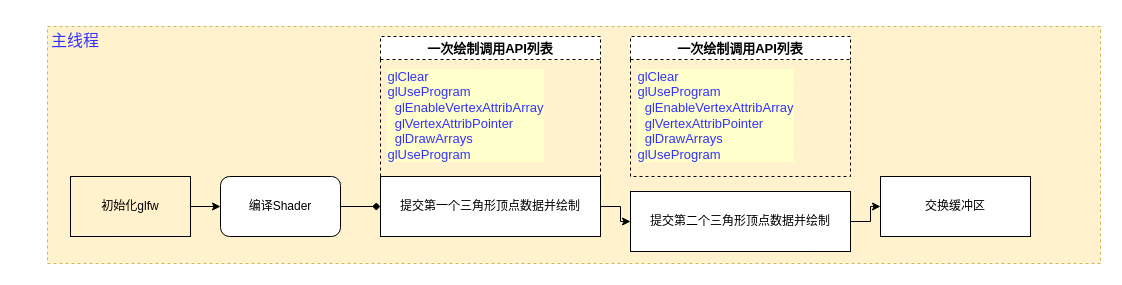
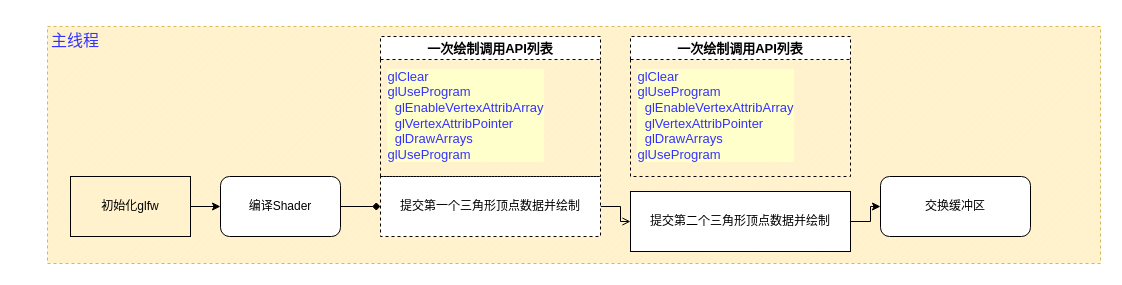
- <mxCell id="4" value="提交第一个三角形顶点数据并绘制" style="rounded=0;whiteSpace=wrap;html=1;" parent="1" vertex="1"><mxGeometry x="380" y="176" width="220" height="60" as="geometry" /></mxCell>
+ <mxCell id="4" value="提交第一个三角形顶点数据并绘制" style="rounded=0;whiteSpace=wrap;html=1;dashed=1;" parent="1" vertex="1"><mxGeometry x="380" y="176" width="220" height="60" as="geometry" /></mxCell>
- <mxCell id="11" value="交换缓冲区" style="rounded=0;whiteSpace=wrap;html=1;" parent="1" vertex="1"><mxGeometry x="880" y="176" width="150" height="60" as="geometry" /></mxCell>
+ <mxCell id="11" value="交换缓冲区" style="whiteSpace=wrap;html=1;rounded=1;" parent="1" vertex="1"><mxGeometry x="880" y="176" width="150" height="60" as="geometry" /></mxCell>
- <mxCell id="3" value="" style="edgeStyle=orthogonalEdgeStyle;rounded=0;orthogonalLoop=1;jettySize=auto;html=1;" parent="1" source="4" target="6" edge="1"><mxGeometry relative="1" as="geometry" /></mxCell>
+ <mxCell id="3" value="" style="edgeStyle=orthogonalEdgeStyle;rounded=0;orthogonalLoop=1;jettySize=auto;html=1;endArrow=open;" parent="1" source="4" target="6" edge="1"><mxGeometry relative="1" as="geometry" /></mxCell>
